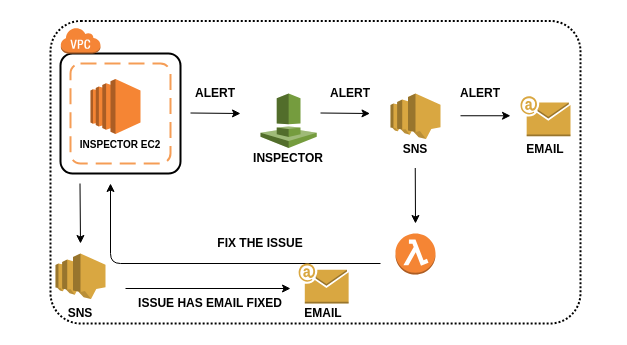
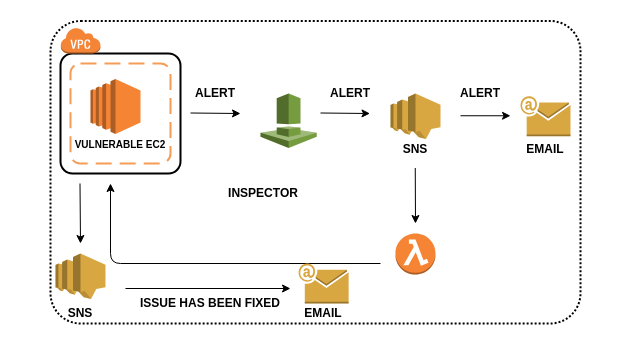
- <mxCell id="5" value="&lt;b&gt;&lt;font style=&quot;font-size: 10px&quot;&gt;INSPECTOR EC2&lt;/font&gt;&lt;/b&gt;" style="text;html=1;strokeColor=none;fillColor=none;align=center;verticalAlign=middle;whiteSpace=wrap;rounded=0;" vertex="1" parent="1"><mxGeometry x="60" y="133.5" width="120" height="20" as="geometry" /></mxCell>
+ <mxCell id="5" value="&lt;b&gt;&lt;font style=&quot;font-size: 10px&quot;&gt;VULNERABLE EC2&lt;/font&gt;&lt;/b&gt;" style="text;html=1;strokeColor=none;fillColor=none;align=center;verticalAlign=middle;whiteSpace=wrap;rounded=0;" vertex="1" parent="1"><mxGeometry x="60" y="133.5" width="120" height="20" as="geometry" /></mxCell>
- <mxCell id="6" value="&lt;b&gt;INSPECTOR&lt;/b&gt;" style="text;html=1;strokeColor=none;fillColor=none;align=center;verticalAlign=middle;whiteSpace=wrap;rounded=0;" vertex="1" parent="1"><mxGeometry x="228.13" y="147.5" width="120" height="20" as="geometry" /></mxCell>
+ <mxCell id="6" value="&lt;b&gt;INSPECTOR&lt;/b&gt;" style="text;html=1;strokeColor=none;fillColor=none;align=center;verticalAlign=middle;whiteSpace=wrap;rounded=0;" vertex="1" parent="1"><mxGeometry x="203.13" y="182.5" width="120" height="20" as="geometry" /></mxCell>
- <mxCell id="20" value="&lt;b&gt;FIX THE ISSUE&lt;/b&gt;" style="text;html=1;strokeColor=none;fillColor=none;align=center;verticalAlign=middle;whiteSpace=wrap;rounded=0;" vertex="1" parent="1"><mxGeometry x="180" y="233" width="160" height="20" as="geometry" /></mxCell>
- <mxCell id="27" value="&lt;b&gt;ISSUE HAS EMAIL FIXED&lt;/b&gt;" style="text;html=1;strokeColor=none;fillColor=none;align=center;verticalAlign=middle;whiteSpace=wrap;rounded=0;" vertex="1" parent="1"><mxGeometry x="130" y="293" width="160" height="20" as="geometry" /></mxCell>
+ <mxCell id="27" value="&lt;b&gt;ISSUE HAS BEEN FIXED&lt;/b&gt;" style="text;html=1;strokeColor=none;fillColor=none;align=center;verticalAlign=middle;whiteSpace=wrap;rounded=0;" vertex="1" parent="1"><mxGeometry x="130" y="293" width="160" height="20" as="geometry" /></mxCell>
